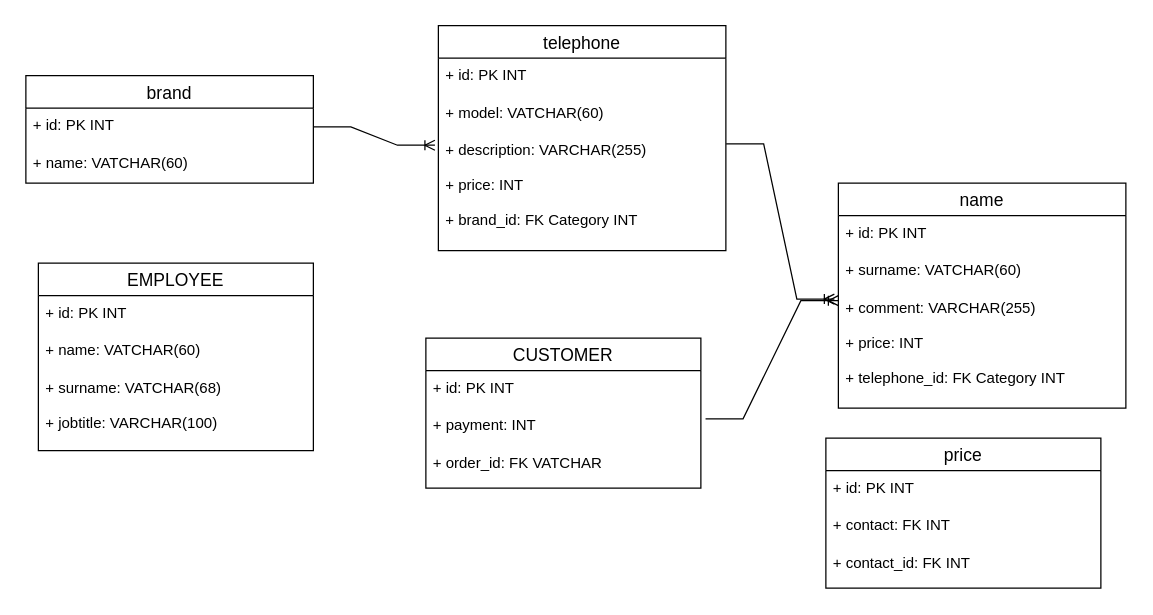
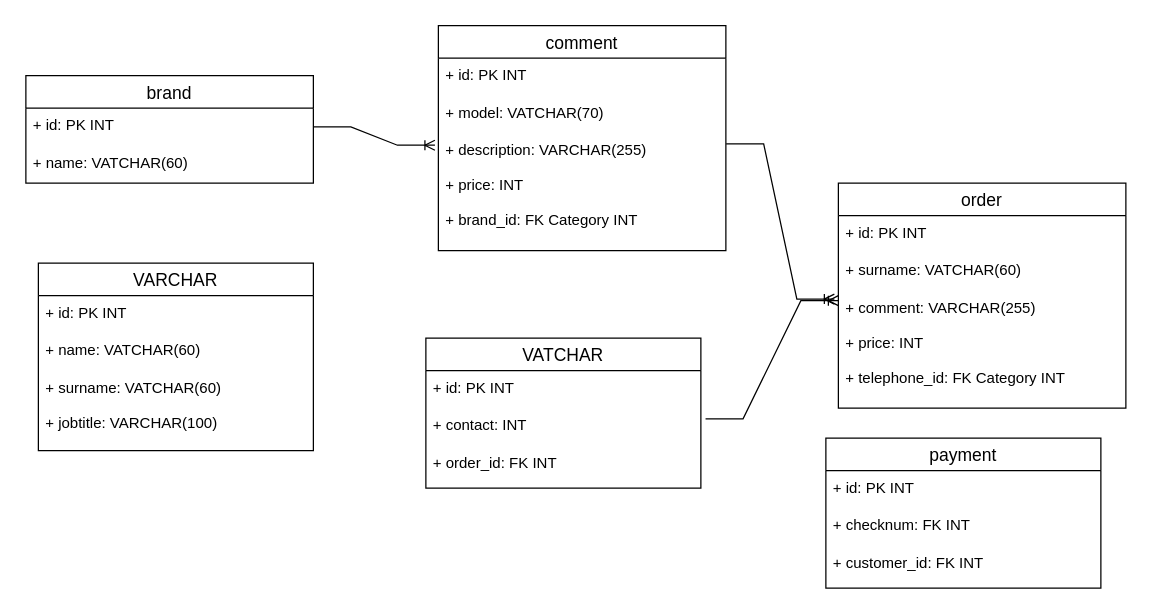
- <mxCell id="2" value="telephone" style="swimlane;fontStyle=0;childLayout=stackLayout;horizontal=1;startSize=26;horizontalStack=0;resizeParent=1;resizeParentMax=0;resizeLast=0;collapsible=1;marginBottom=0;align=center;fontSize=14;" vertex="1" parent="1"><mxGeometry x="350" y="20" width="230" height="180" as="geometry" /></mxCell>
+ <mxCell id="2" value="comment" style="swimlane;fontStyle=0;childLayout=stackLayout;horizontal=1;startSize=26;horizontalStack=0;resizeParent=1;resizeParentMax=0;resizeLast=0;collapsible=1;marginBottom=0;align=center;fontSize=14;" vertex="1" parent="1"><mxGeometry x="350" y="20" width="230" height="180" as="geometry" /></mxCell>
- <mxCell id="4" value="+ model: VATCHAR(60)" style="text;strokeColor=none;fillColor=none;spacingLeft=4;spacingRight=4;overflow=hidden;rotatable=0;points=[[0,0.5],[1,0.5]];portConstraint=eastwest;fontSize=12;" vertex="1" parent="2"><mxGeometry y="56" width="230" height="30" as="geometry" /></mxCell>
+ <mxCell id="4" value="+ model: VATCHAR(70)" style="text;strokeColor=none;fillColor=none;spacingLeft=4;spacingRight=4;overflow=hidden;rotatable=0;points=[[0,0.5],[1,0.5]];portConstraint=eastwest;fontSize=12;" vertex="1" parent="2"><mxGeometry y="56" width="230" height="30" as="geometry" /></mxCell>
- <mxCell id="18" value="name" style="swimlane;fontStyle=0;childLayout=stackLayout;horizontal=1;startSize=26;horizontalStack=0;resizeParent=1;resizeParentMax=0;resizeLast=0;collapsible=1;marginBottom=0;align=center;fontSize=14;" vertex="1" parent="1"><mxGeometry x="670" y="146" width="230" height="180" as="geometry" /></mxCell>
+ <mxCell id="18" value="order" style="swimlane;fontStyle=0;childLayout=stackLayout;horizontal=1;startSize=26;horizontalStack=0;resizeParent=1;resizeParentMax=0;resizeLast=0;collapsible=1;marginBottom=0;align=center;fontSize=14;" vertex="1" parent="1"><mxGeometry x="670" y="146" width="230" height="180" as="geometry" /></mxCell>
- <mxCell id="10" value="EMPLOYEE" style="swimlane;fontStyle=0;childLayout=stackLayout;horizontal=1;startSize=26;horizontalStack=0;resizeParent=1;resizeParentMax=0;resizeLast=0;collapsible=1;marginBottom=0;align=center;fontSize=14;" vertex="1" parent="1"><mxGeometry x="30" y="210" width="220" height="150" as="geometry" /></mxCell>
+ <mxCell id="10" value="VARCHAR" style="swimlane;fontStyle=0;childLayout=stackLayout;horizontal=1;startSize=26;horizontalStack=0;resizeParent=1;resizeParentMax=0;resizeLast=0;collapsible=1;marginBottom=0;align=center;fontSize=14;" vertex="1" parent="1"><mxGeometry x="30" y="210" width="220" height="150" as="geometry" /></mxCell>
- <mxCell id="14" value="CUSTOMER" style="swimlane;fontStyle=0;childLayout=stackLayout;horizontal=1;startSize=26;horizontalStack=0;resizeParent=1;resizeParentMax=0;resizeLast=0;collapsible=1;marginBottom=0;align=center;fontSize=14;" vertex="1" parent="1"><mxGeometry x="340" y="270" width="220" height="120" as="geometry" /></mxCell>
+ <mxCell id="14" value="VATCHAR" style="swimlane;fontStyle=0;childLayout=stackLayout;horizontal=1;startSize=26;horizontalStack=0;resizeParent=1;resizeParentMax=0;resizeLast=0;collapsible=1;marginBottom=0;align=center;fontSize=14;" vertex="1" parent="1"><mxGeometry x="340" y="270" width="220" height="120" as="geometry" /></mxCell>
- <mxCell id="13" value="+ surname: VATCHAR(68)&#10;&#10;+ jobtitle: VARCHAR(100)" style="text;strokeColor=none;fillColor=none;spacingLeft=4;spacingRight=4;overflow=hidden;rotatable=0;points=[[0,0.5],[1,0.5]];portConstraint=eastwest;fontSize=12;" vertex="1" parent="10"><mxGeometry y="86" width="220" height="64" as="geometry" /></mxCell>
+ <mxCell id="13" value="+ surname: VATCHAR(60)&#10;&#10;+ jobtitle: VARCHAR(100)" style="text;strokeColor=none;fillColor=none;spacingLeft=4;spacingRight=4;overflow=hidden;rotatable=0;points=[[0,0.5],[1,0.5]];portConstraint=eastwest;fontSize=12;" vertex="1" parent="10"><mxGeometry y="86" width="220" height="64" as="geometry" /></mxCell>
- <mxCell id="16" value="+ payment: INT" style="text;strokeColor=none;fillColor=none;spacingLeft=4;spacingRight=4;overflow=hidden;rotatable=0;points=[[0,0.5],[1,0.5]];portConstraint=eastwest;fontSize=12;" vertex="1" parent="14"><mxGeometry y="56" width="220" height="30" as="geometry" /></mxCell>
+ <mxCell id="16" value="+ contact: INT" style="text;strokeColor=none;fillColor=none;spacingLeft=4;spacingRight=4;overflow=hidden;rotatable=0;points=[[0,0.5],[1,0.5]];portConstraint=eastwest;fontSize=12;" vertex="1" parent="14"><mxGeometry y="56" width="220" height="30" as="geometry" /></mxCell>
- <mxCell id="23" value="price" style="swimlane;fontStyle=0;childLayout=stackLayout;horizontal=1;startSize=26;horizontalStack=0;resizeParent=1;resizeParentMax=0;resizeLast=0;collapsible=1;marginBottom=0;align=center;fontSize=14;" vertex="1" parent="1"><mxGeometry x="660" y="350" width="220" height="120" as="geometry" /></mxCell>
+ <mxCell id="23" value="payment" style="swimlane;fontStyle=0;childLayout=stackLayout;horizontal=1;startSize=26;horizontalStack=0;resizeParent=1;resizeParentMax=0;resizeLast=0;collapsible=1;marginBottom=0;align=center;fontSize=14;" vertex="1" parent="1"><mxGeometry x="660" y="350" width="220" height="120" as="geometry" /></mxCell>
- <mxCell id="17" value="+ order_id: FK VATCHAR" style="text;strokeColor=none;fillColor=none;spacingLeft=4;spacingRight=4;overflow=hidden;rotatable=0;points=[[0,0.5],[1,0.5]];portConstraint=eastwest;fontSize=12;" vertex="1" parent="14"><mxGeometry y="86" width="220" height="34" as="geometry" /></mxCell>
+ <mxCell id="17" value="+ order_id: FK INT" style="text;strokeColor=none;fillColor=none;spacingLeft=4;spacingRight=4;overflow=hidden;rotatable=0;points=[[0,0.5],[1,0.5]];portConstraint=eastwest;fontSize=12;" vertex="1" parent="14"><mxGeometry y="86" width="220" height="34" as="geometry" /></mxCell>
- <mxCell id="25" value="+ contact: FK INT" style="text;strokeColor=none;fillColor=none;spacingLeft=4;spacingRight=4;overflow=hidden;rotatable=0;points=[[0,0.5],[1,0.5]];portConstraint=eastwest;fontSize=12;" vertex="1" parent="23"><mxGeometry y="56" width="220" height="30" as="geometry" /></mxCell>
+ <mxCell id="25" value="+ checknum: FK INT" style="text;strokeColor=none;fillColor=none;spacingLeft=4;spacingRight=4;overflow=hidden;rotatable=0;points=[[0,0.5],[1,0.5]];portConstraint=eastwest;fontSize=12;" vertex="1" parent="23"><mxGeometry y="56" width="220" height="30" as="geometry" /></mxCell>
- <mxCell id="26" value="+ contact_id: FK INT" style="text;strokeColor=none;fillColor=none;spacingLeft=4;spacingRight=4;overflow=hidden;rotatable=0;points=[[0,0.5],[1,0.5]];portConstraint=eastwest;fontSize=12;" vertex="1" parent="23"><mxGeometry y="86" width="220" height="34" as="geometry" /></mxCell>
+ <mxCell id="26" value="+ customer_id: FK INT" style="text;strokeColor=none;fillColor=none;spacingLeft=4;spacingRight=4;overflow=hidden;rotatable=0;points=[[0,0.5],[1,0.5]];portConstraint=eastwest;fontSize=12;" vertex="1" parent="23"><mxGeometry y="86" width="220" height="34" as="geometry" /></mxCell>
